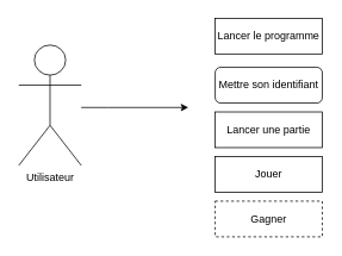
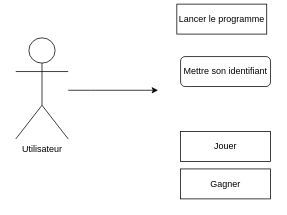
- <mxCell id="4" value="Lancer le programme" style="rounded=0;whiteSpace=wrap;html=1;" parent="1" vertex="1"><mxGeometry x="240" y="20" width="120" height="40" as="geometry" /></mxCell>
+ <mxCell id="4" value="Lancer le programme" style="rounded=0;whiteSpace=wrap;html=1;" parent="1" vertex="1"><mxGeometry x="235" y="5" width="120" height="40" as="geometry" /></mxCell>
- <mxCell id="6" value="Lancer une partie" style="rounded=0;whiteSpace=wrap;html=1;" parent="1" vertex="1"><mxGeometry x="240" y="125" width="120" height="40" as="geometry" /></mxCell>
- <mxCell id="8" value="Gagner" style="rounded=0;whiteSpace=wrap;html=1;dashed=1;" parent="1" vertex="1"><mxGeometry x="240" y="225" width="120" height="40" as="geometry" /></mxCell>
+ <mxCell id="8" value="Gagner" style="rounded=0;whiteSpace=wrap;html=1;" parent="1" vertex="1"><mxGeometry x="240" y="225" width="120" height="40" as="geometry" /></mxCell>
